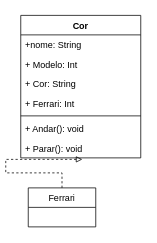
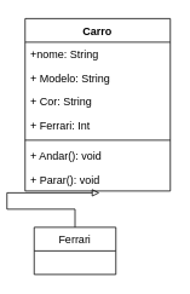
- <mxCell id="2" value="Cor" style="swimlane;fontStyle=1;align=center;verticalAlign=top;childLayout=stackLayout;horizontal=1;startSize=26;horizontalStack=0;resizeParent=1;resizeParentMax=0;resizeLast=0;collapsible=1;marginBottom=0;" vertex="1" parent="1"><mxGeometry x="20" y="20" width="160" height="190" as="geometry" /></mxCell>
+ <mxCell id="2" value="Carro" style="swimlane;fontStyle=1;align=center;verticalAlign=top;childLayout=stackLayout;horizontal=1;startSize=26;horizontalStack=0;resizeParent=1;resizeParentMax=0;resizeLast=0;collapsible=1;marginBottom=0;" vertex="1" parent="1"><mxGeometry x="20" y="20" width="160" height="190" as="geometry" /></mxCell>
- <mxCell id="4" value="+ Modelo: Int" style="text;strokeColor=none;fillColor=none;align=left;verticalAlign=top;spacingLeft=4;spacingRight=4;overflow=hidden;rotatable=0;points=[[0,0.5],[1,0.5]];portConstraint=eastwest;" vertex="1" parent="2"><mxGeometry y="52" width="160" height="26" as="geometry" /></mxCell>
+ <mxCell id="4" value="+ Modelo: String" style="text;strokeColor=none;fillColor=none;align=left;verticalAlign=top;spacingLeft=4;spacingRight=4;overflow=hidden;rotatable=0;points=[[0,0.5],[1,0.5]];portConstraint=eastwest;" vertex="1" parent="2"><mxGeometry y="52" width="160" height="26" as="geometry" /></mxCell>
- <mxCell id="10" style="edgeStyle=orthogonalEdgeStyle;rounded=0;orthogonalLoop=1;jettySize=auto;html=1;exitX=0.5;exitY=0;exitDx=0;exitDy=0;entryX=0.513;entryY=1.077;entryDx=0;entryDy=0;entryPerimeter=0;endArrow=block;endFill=0;dashed=1;" edge="1" parent="1" source="11" target="9"><mxGeometry relative="1" as="geometry" /></mxCell>
+ <mxCell id="10" style="edgeStyle=orthogonalEdgeStyle;rounded=0;orthogonalLoop=1;jettySize=auto;html=1;exitX=0.5;exitY=0;exitDx=0;exitDy=0;entryX=0.513;entryY=1.077;entryDx=0;entryDy=0;entryPerimeter=0;endArrow=block;endFill=0;" edge="1" parent="1" source="11" target="9"><mxGeometry relative="1" as="geometry" /></mxCell>
